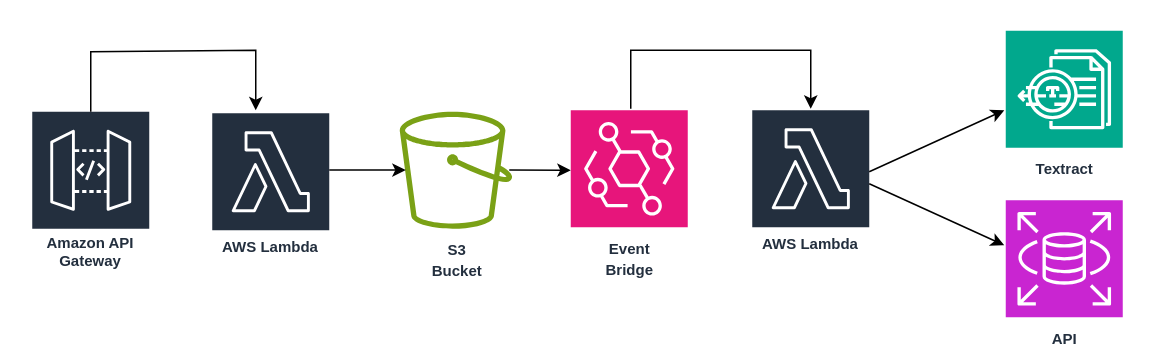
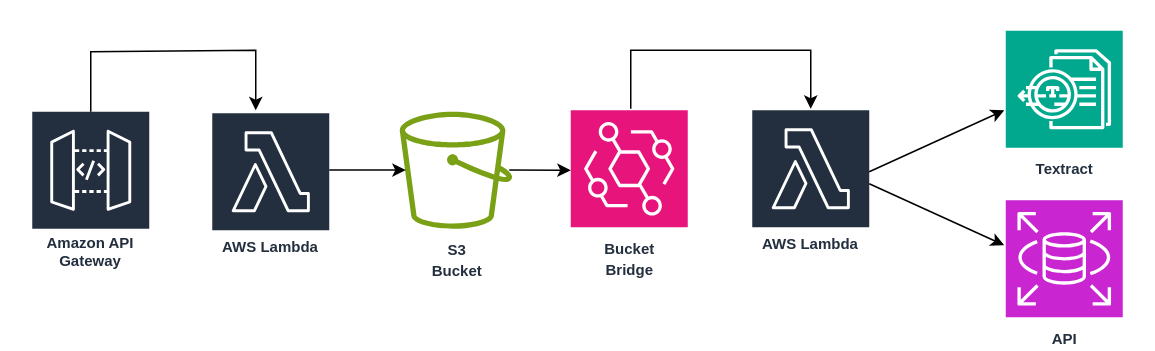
- <mxCell id="5" value="&lt;span style=&quot;font-size: 10px; text-wrap-mode: wrap;&quot;&gt;&lt;b&gt;Event Bridge&lt;/b&gt;&lt;/span&gt;" style="sketch=0;points=[[0,0,0],[0.25,0,0],[0.5,0,0],[0.75,0,0],[1,0,0],[0,1,0],[0.25,1,0],[0.5,1,0],[0.75,1,0],[1,1,0],[0,0.25,0],[0,0.5,0],[0,0.75,0],[1,0.25,0],[1,0.5,0],[1,0.75,0]];outlineConnect=0;fontColor=#232F3E;fillColor=#E7157B;strokeColor=#ffffff;dashed=0;verticalLabelPosition=bottom;verticalAlign=top;align=center;html=1;fontSize=12;fontStyle=0;aspect=fixed;shape=mxgraph.aws4.resourceIcon;resIcon=mxgraph.aws4.eventbridge;" parent="1" vertex="1"><mxGeometry x="380" y="73" width="78" height="78" as="geometry" /></mxCell>
+ <mxCell id="5" value="&lt;span style=&quot;font-size: 10px; text-wrap-mode: wrap;&quot;&gt;&lt;b&gt;Bucket Bridge&lt;/b&gt;&lt;/span&gt;" style="sketch=0;points=[[0,0,0],[0.25,0,0],[0.5,0,0],[0.75,0,0],[1,0,0],[0,1,0],[0.25,1,0],[0.5,1,0],[0.75,1,0],[1,1,0],[0,0.25,0],[0,0.5,0],[0,0.75,0],[1,0.25,0],[1,0.5,0],[1,0.75,0]];outlineConnect=0;fontColor=#232F3E;fillColor=#E7157B;strokeColor=#ffffff;dashed=0;verticalLabelPosition=bottom;verticalAlign=top;align=center;html=1;fontSize=12;fontStyle=0;aspect=fixed;shape=mxgraph.aws4.resourceIcon;resIcon=mxgraph.aws4.eventbridge;" parent="1" vertex="1"><mxGeometry x="380" y="73" width="78" height="78" as="geometry" /></mxCell>
